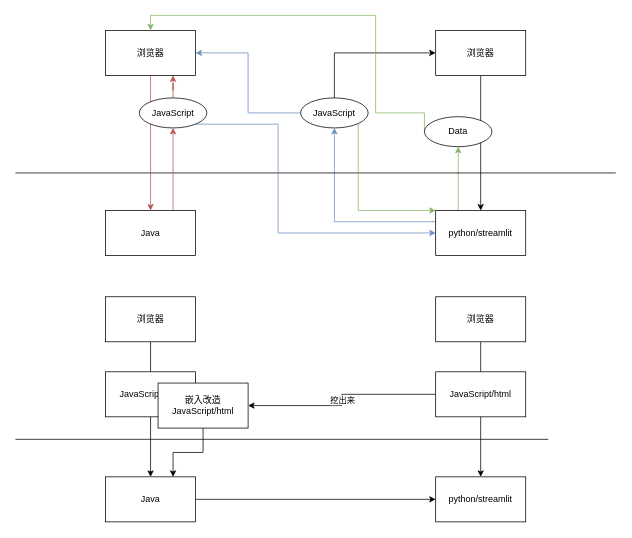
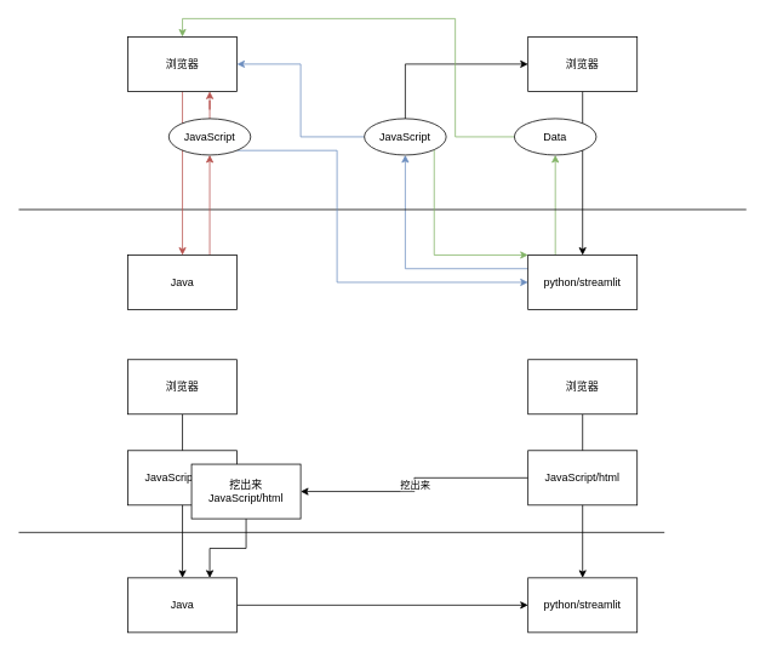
- <mxCell id="34" value="Data" style="ellipse;whiteSpace=wrap;html=1;" parent="1" vertex="1"><mxGeometry x="565" y="155" width="90" height="40" as="geometry" /></mxCell>
+ <mxCell id="34" value="Data" style="ellipse;whiteSpace=wrap;html=1;" parent="1" vertex="1"><mxGeometry x="565" y="130" width="90" height="40" as="geometry" /></mxCell>
- <mxCell id="27" value="嵌入改造&lt;br&gt;JavaScript/html" style="rounded=0;whiteSpace=wrap;html=1;" parent="1" vertex="1"><mxGeometry x="210" y="510" width="120" height="60" as="geometry" /></mxCell>
+ <mxCell id="27" value="挖出来&lt;br&gt;JavaScript/html" style="rounded=0;whiteSpace=wrap;html=1;" parent="1" vertex="1"><mxGeometry x="210" y="510" width="120" height="60" as="geometry" /></mxCell>
